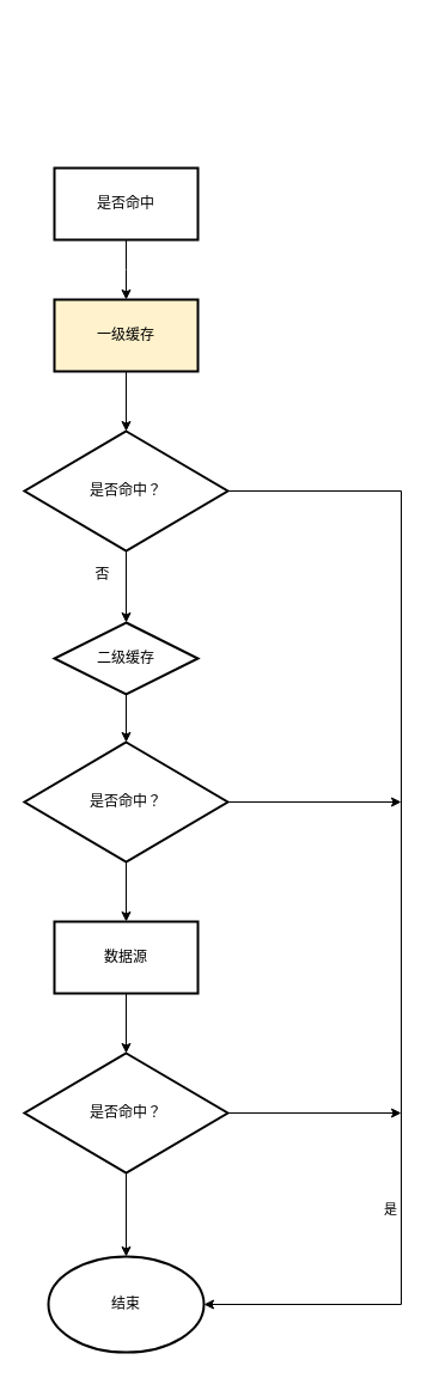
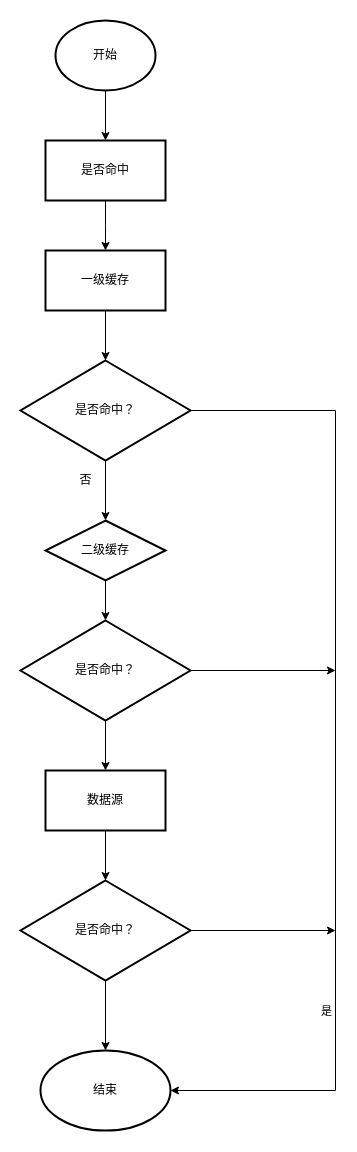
+ <mxCell id="3" value="开始" style="strokeWidth=2;html=1;shape=mxgraph.flowchart.start_1;whiteSpace=wrap;" vertex="1" parent="1"><mxGeometry x="55" y="20" width="100" height="70" as="geometry" /></mxCell>
+ <mxCell id="2" value="" style="edgeStyle=orthogonalEdgeStyle;rounded=0;orthogonalLoop=1;jettySize=auto;html=1;" edge="1" parent="1" source="3" target="5"><mxGeometry relative="1" as="geometry" /></mxCell>
- <mxCell id="13" value="一级缓存" style="whiteSpace=wrap;html=1;strokeWidth=2;fillColor=#fff2cc;" vertex="1" parent="1"><mxGeometry x="45" y="250" width="120" height="60" as="geometry" /></mxCell>
+ <mxCell id="13" value="一级缓存" style="whiteSpace=wrap;html=1;strokeWidth=2;" vertex="1" parent="1"><mxGeometry x="45" y="250" width="120" height="60" as="geometry" /></mxCell>
